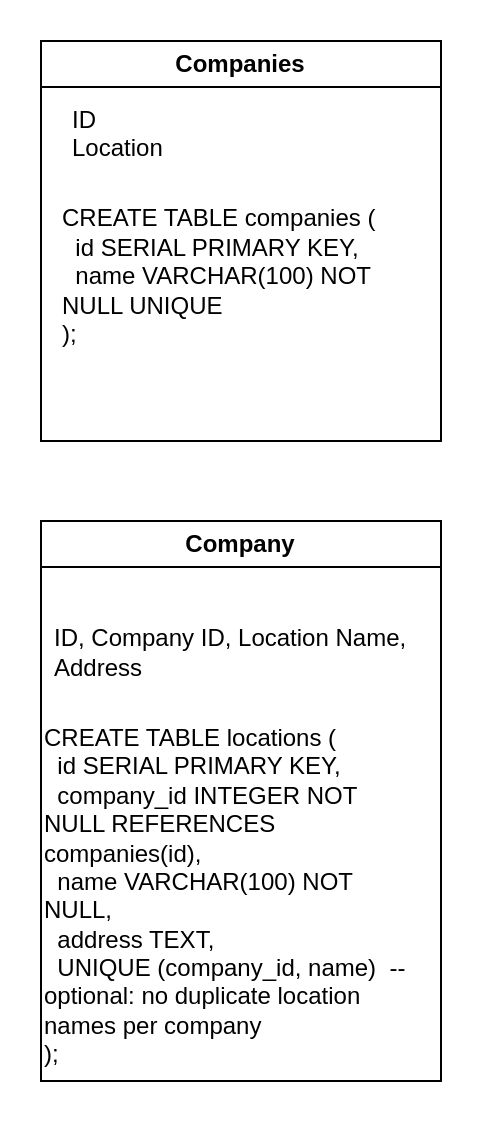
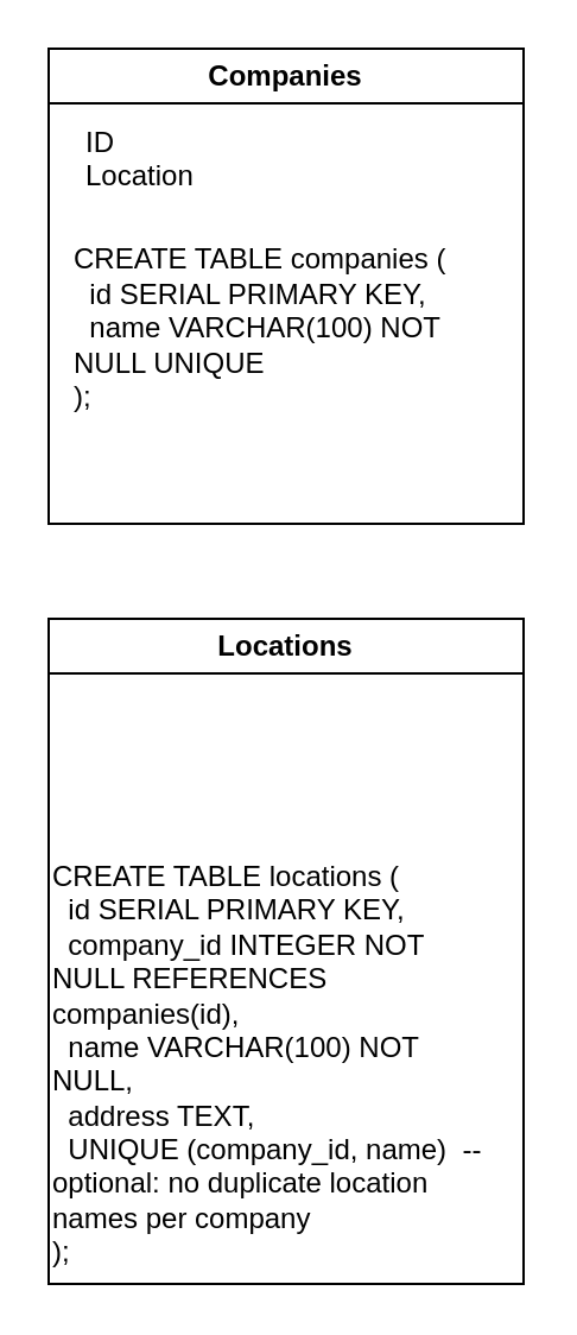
- <mxCell id="5" value="Company" style="swimlane;whiteSpace=wrap;html=1;" vertex="1" parent="1"><mxGeometry x="20" y="260" width="200" height="280" as="geometry" /></mxCell>
+ <mxCell id="5" value="Locations" style="swimlane;whiteSpace=wrap;html=1;" vertex="1" parent="1"><mxGeometry x="20" y="260" width="200" height="280" as="geometry" /></mxCell>
- <mxCell id="6" value="ID, Company ID, Location Name, Address" style="text;strokeColor=none;fillColor=none;align=left;verticalAlign=middle;spacingLeft=4;spacingRight=4;overflow=hidden;points=[[0,0.5],[1,0.5]];portConstraint=eastwest;rotatable=0;whiteSpace=wrap;html=1;" vertex="1" parent="5"><mxGeometry x="1" y="41" width="200" height="50" as="geometry" /></mxCell>
